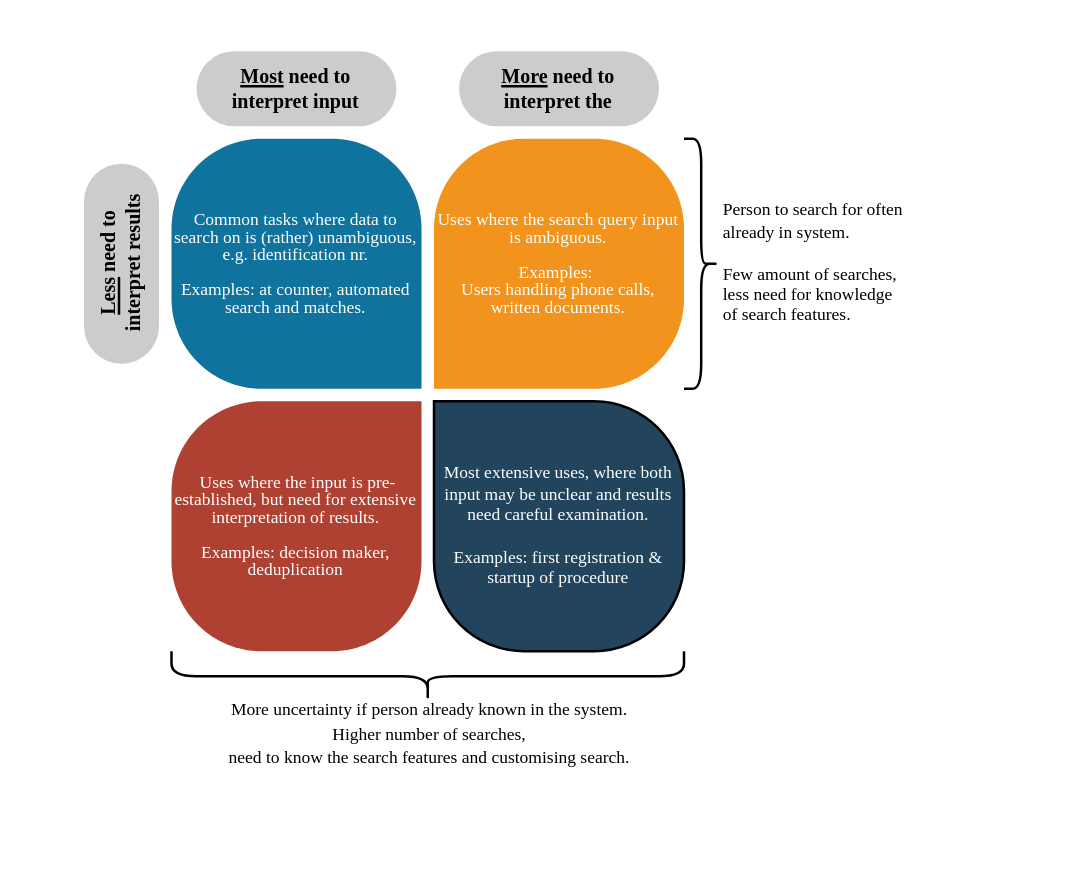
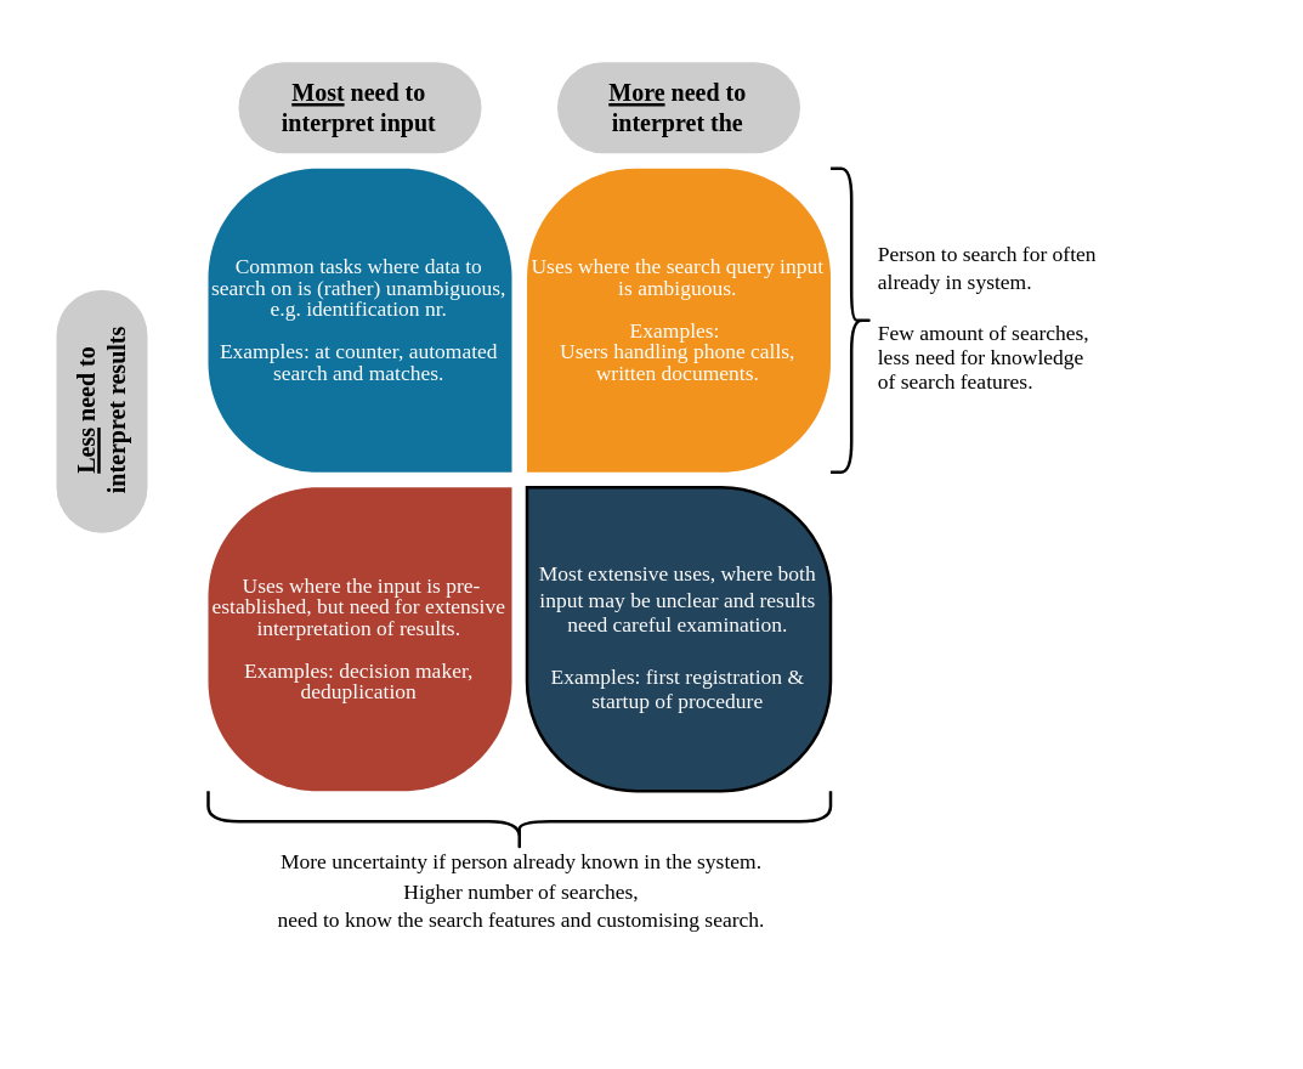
- <mxCell id="6" value="&lt;div style=&quot;font-size: 8px;&quot;&gt;&lt;u style=&quot;font-size: 8px;&quot;&gt;Less&lt;/u&gt; need to&lt;/div&gt;&lt;div style=&quot;font-size: 8px;&quot;&gt;interpret results&lt;/div&gt;" style="rounded=1;arcSize=50;html=1;fillColor=#CCCCCC;strokeColor=none;shadow=0;fontSize=8;align=center;fontStyle=1;whiteSpace=wrap;horizontal=0;fontFamily=Futura;" vertex="1" parent="1"><mxGeometry x="33" y="65" width="30" height="80" as="geometry" /></mxCell>
+ <mxCell id="6" value="&lt;div style=&quot;font-size: 8px;&quot;&gt;&lt;u style=&quot;font-size: 8px;&quot;&gt;Less&lt;/u&gt; need to&lt;/div&gt;&lt;div style=&quot;font-size: 8px;&quot;&gt;interpret results&lt;/div&gt;" style="rounded=1;arcSize=50;html=1;fillColor=#CCCCCC;strokeColor=none;shadow=0;fontSize=8;align=center;fontStyle=1;whiteSpace=wrap;horizontal=0;fontFamily=Futura;" vertex="1" parent="1"><mxGeometry x="18" y="95" width="30" height="80" as="geometry" /></mxCell>
